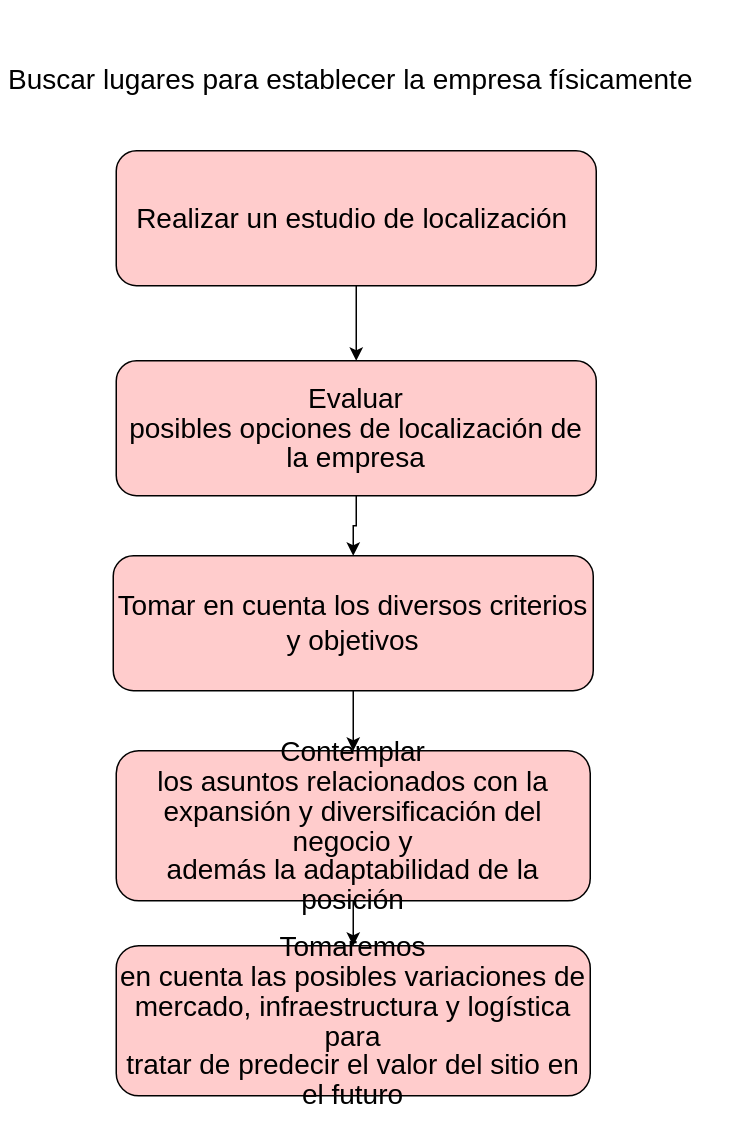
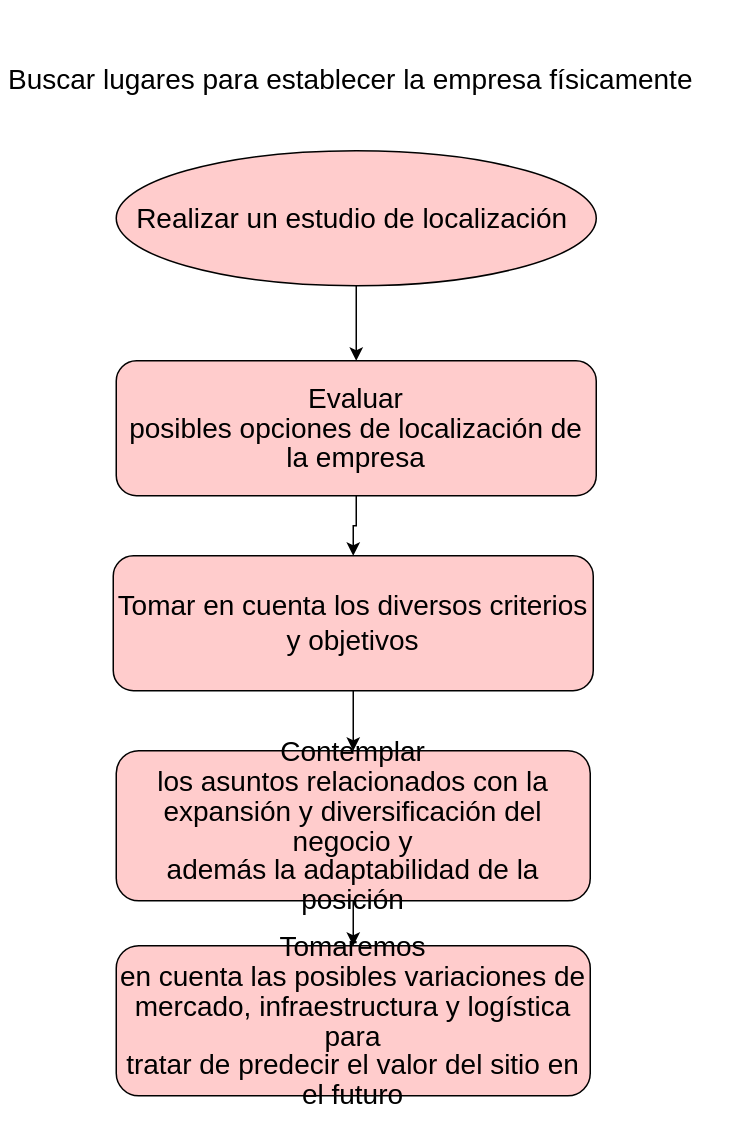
- <mxCell id="3" value="&lt;span style=&quot;font-size: 14.0pt ; line-height: 107% ; font-family: &amp;#34;calibri&amp;#34; , sans-serif&quot;&gt;Realizar un estudio de localización&amp;nbsp;&lt;/span&gt;" style="rounded=1;whiteSpace=wrap;html=1;fillColor=#FFCCCC;" vertex="1" parent="1"><mxGeometry x="77" y="100" width="320" height="90" as="geometry" /></mxCell>
+ <mxCell id="3" value="&lt;span style=&quot;font-size: 14.0pt ; line-height: 107% ; font-family: &amp;#34;calibri&amp;#34; , sans-serif&quot;&gt;Realizar un estudio de localización&amp;nbsp;&lt;/span&gt;" style="ellipse;whiteSpace=wrap;html=1;fillColor=#FFCCCC;" vertex="1" parent="1"><mxGeometry x="77" y="100" width="320" height="90" as="geometry" /></mxCell>
